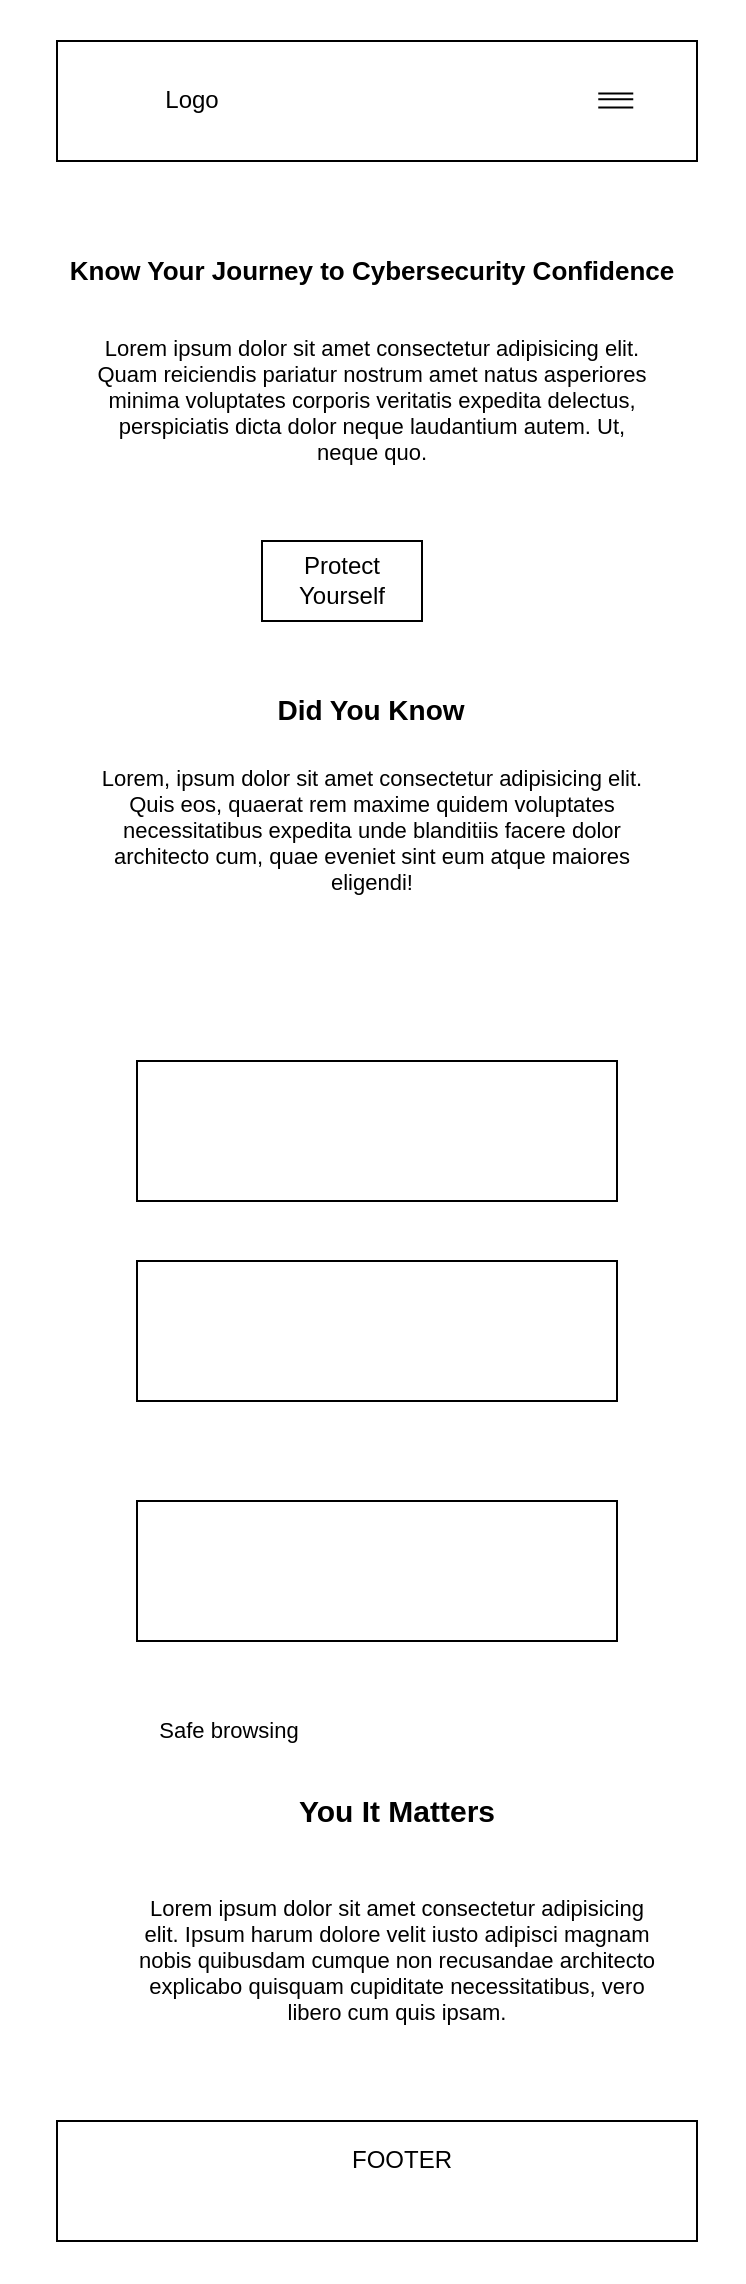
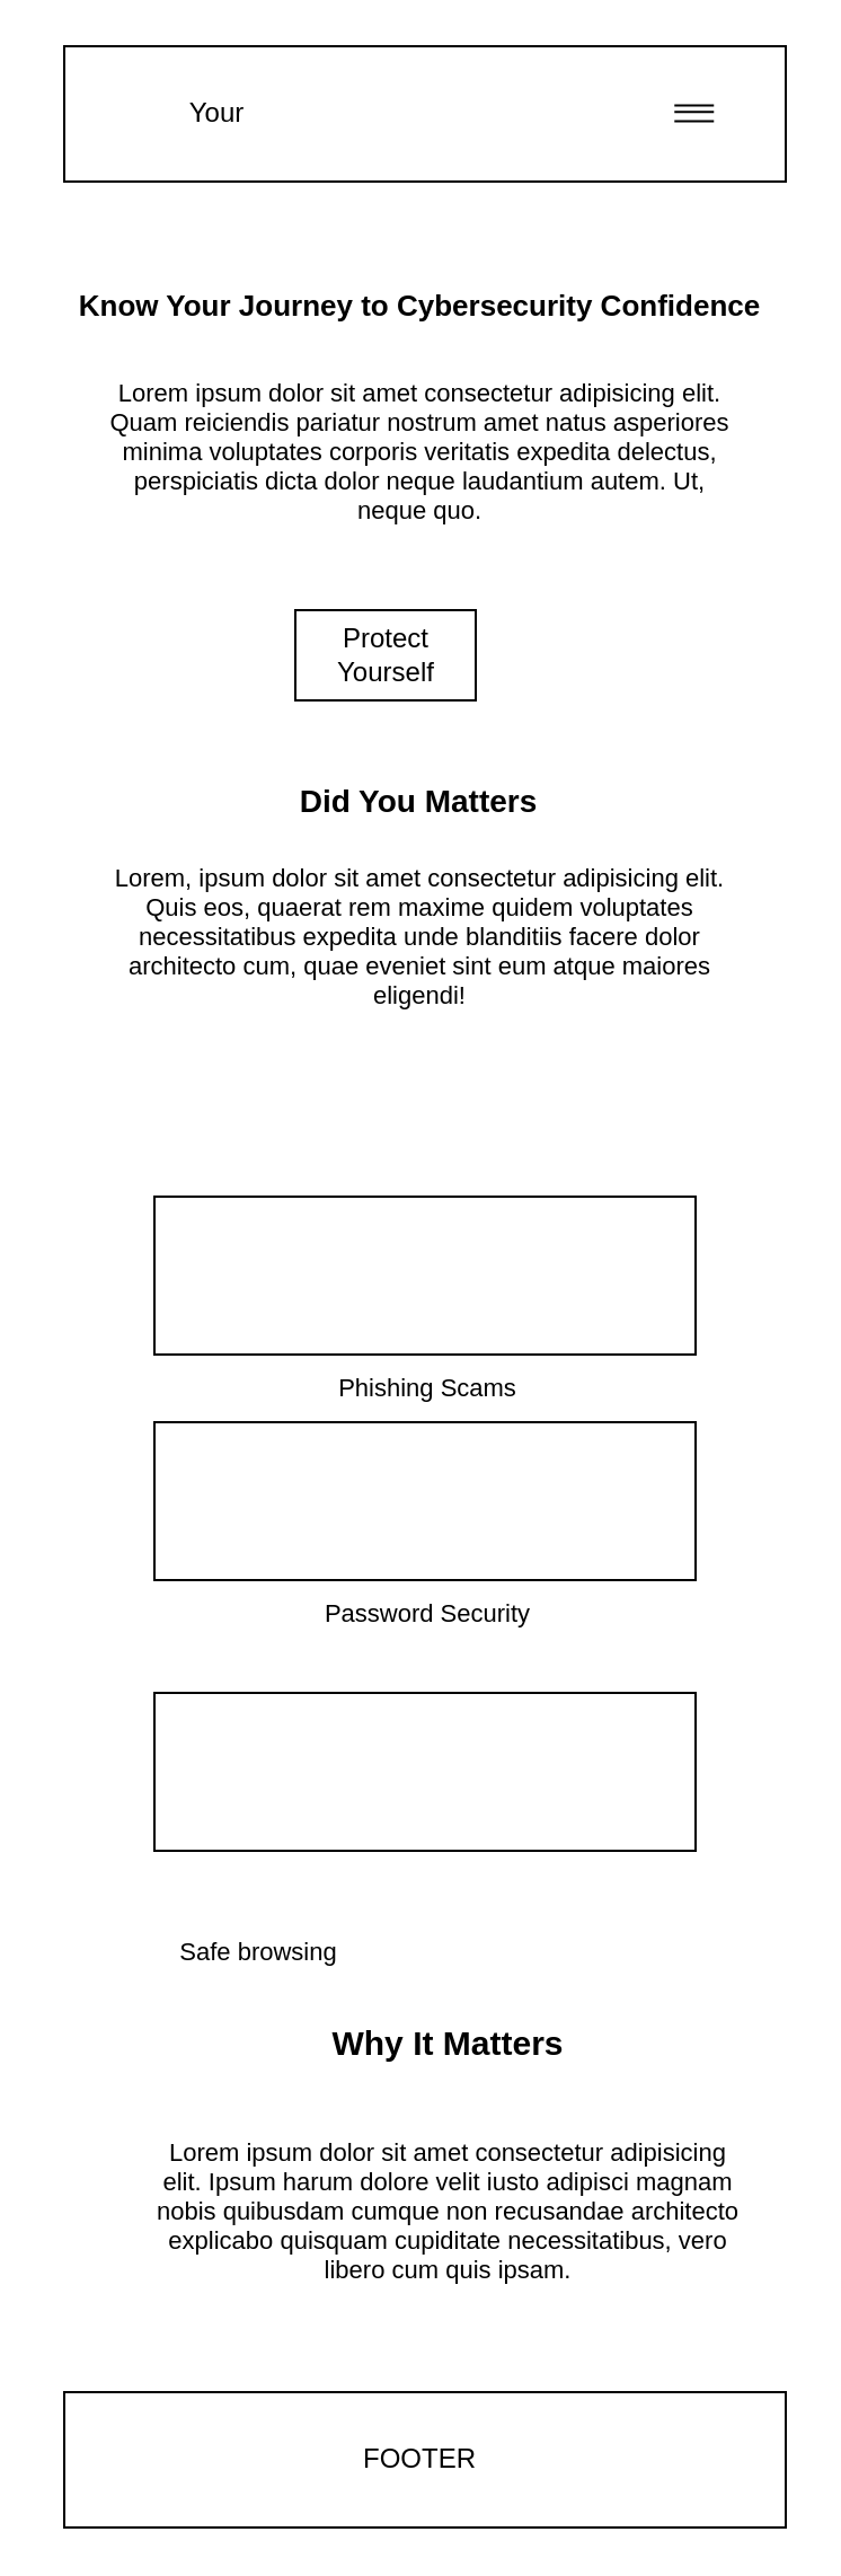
- <mxCell id="4" value="Logo" style="text;html=1;align=center;verticalAlign=middle;whiteSpace=wrap;rounded=0;" parent="1" vertex="1"><mxGeometry x="65.5" y="35" width="60" height="30" as="geometry" /></mxCell>
+ <mxCell id="4" value="Your" style="text;html=1;align=center;verticalAlign=middle;whiteSpace=wrap;rounded=0;" parent="1" vertex="1"><mxGeometry x="65.5" y="35" width="60" height="30" as="geometry" /></mxCell>
- <mxCell id="8" value="Did You Know" style="text;html=1;align=center;verticalAlign=middle;whiteSpace=wrap;rounded=0;fontSize=14;fontStyle=1" parent="1" vertex="1"><mxGeometry x="113" y="340" width="145" height="30" as="geometry" /></mxCell>
+ <mxCell id="8" value="Did You Matters" style="text;html=1;align=center;verticalAlign=middle;whiteSpace=wrap;rounded=0;fontSize=14;fontStyle=1" parent="1" vertex="1"><mxGeometry x="113" y="340" width="145" height="30" as="geometry" /></mxCell>
+ <mxCell id="14" value="Phishing Scams" style="text;html=1;align=center;verticalAlign=middle;whiteSpace=wrap;rounded=0;fontSize=11;" parent="1" vertex="1"><mxGeometry x="136.75" y="600" width="105" height="30" as="geometry" /></mxCell>
+ <mxCell id="13" value="Password Security" style="text;html=1;align=center;verticalAlign=middle;whiteSpace=wrap;rounded=0;fontSize=11;" parent="1" vertex="1"><mxGeometry x="136.75" y="700" width="105" height="30" as="geometry" /></mxCell>
- <mxCell id="10" value="You It Matters" style="text;html=1;align=center;verticalAlign=middle;whiteSpace=wrap;rounded=0;fontSize=15;fontStyle=1" parent="1" vertex="1"><mxGeometry x="127.38" y="890" width="142.5" height="30" as="geometry" /></mxCell>
+ <mxCell id="10" value="Why It Matters" style="text;html=1;align=center;verticalAlign=middle;whiteSpace=wrap;rounded=0;fontSize=15;fontStyle=1" parent="1" vertex="1"><mxGeometry x="127.38" y="890" width="142.5" height="30" as="geometry" /></mxCell>
- <mxCell id="12" value="FOOTER" style="text;html=1;align=center;verticalAlign=middle;whiteSpace=wrap;rounded=0;" parent="1" vertex="1"><mxGeometry x="170.5" y="1065" width="60" height="30" as="geometry" /></mxCell>
+ <mxCell id="12" value="FOOTER" style="text;html=1;align=center;verticalAlign=middle;whiteSpace=wrap;rounded=0;" parent="1" vertex="1"><mxGeometry x="155.5" y="1075" width="60" height="30" as="geometry" /></mxCell>
